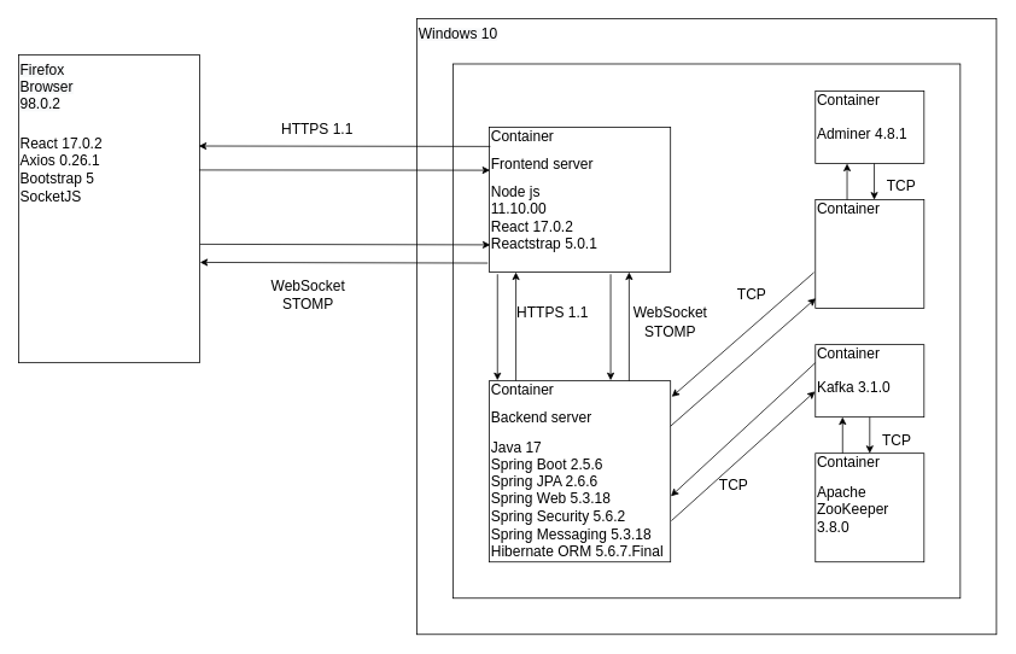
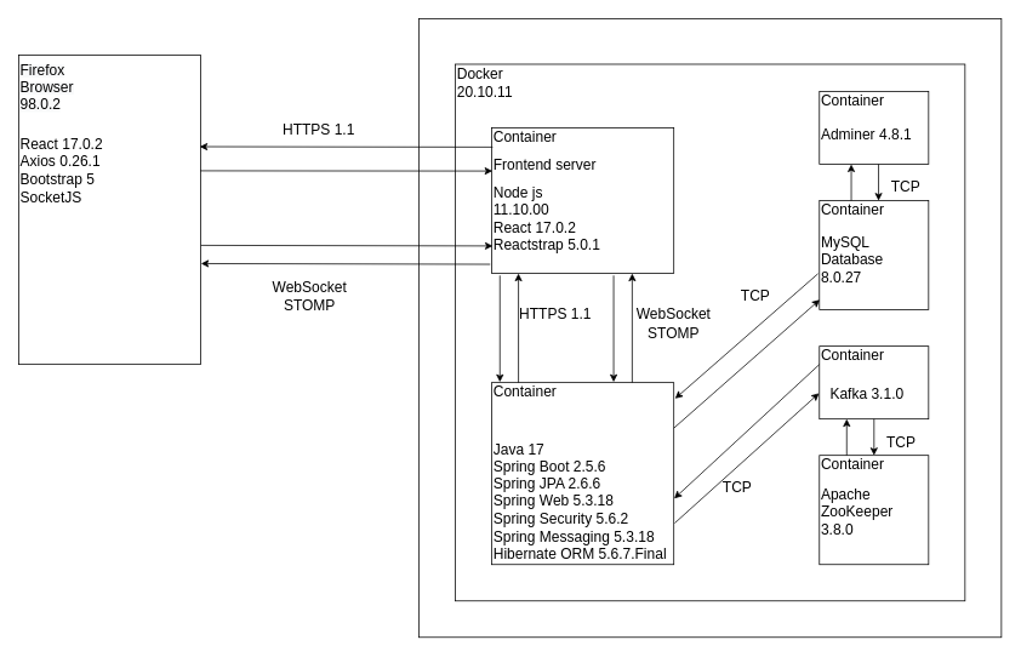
- <mxCell id="3" value="&lt;span style=&quot;color: rgb(0 , 0 , 0) ; font-family: &amp;#34;helvetica&amp;#34; ; font-style: normal ; font-weight: 400 ; letter-spacing: normal ; text-align: center ; text-indent: 0px ; text-transform: none ; word-spacing: 0px ; background-color: rgb(248 , 249 , 250) ; display: inline ; float: none&quot;&gt;&lt;font style=&quot;font-size: 16px&quot;&gt;Windows 10&lt;/font&gt;&lt;/span&gt;" style="text;whiteSpace=wrap;html=1;" vertex="1" parent="1"><mxGeometry x="460" y="20" width="213.867" height="42.778" as="geometry" /></mxCell>
+ <mxCell id="5" value="&lt;font style=&quot;font-size: 16px&quot;&gt;Docker&lt;br&gt;20.10.11&lt;/font&gt;" style="text;html=1;align=left;verticalAlign=middle;resizable=0;points=[];autosize=1;strokeColor=none;fillColor=none;" vertex="1" parent="1"><mxGeometry x="500" y="70" width="80" height="40" as="geometry" /></mxCell>
+ <mxCell id="16" value="&lt;font style=&quot;font-size: 16px&quot;&gt;MySQL &lt;br&gt;Database&lt;br&gt;8.0.27&lt;/font&gt;" style="text;html=1;align=left;verticalAlign=middle;resizable=0;points=[];autosize=1;strokeColor=none;fillColor=none;" vertex="1" parent="1"><mxGeometry x="900" y="260" width="80" height="50" as="geometry" /></mxCell>
- <mxCell id="22" value="&lt;font style=&quot;font-size: 16px&quot;&gt;Kafka 3.1.0&lt;/font&gt;" style="text;html=1;align=left;verticalAlign=middle;resizable=0;points=[];autosize=1;strokeColor=none;fillColor=none;" vertex="1" parent="1"><mxGeometry x="900" y="416.669" width="100" height="20" as="geometry" /></mxCell>
+ <mxCell id="22" value="&lt;font style=&quot;font-size: 16px&quot;&gt;Kafka 3.1.0&lt;/font&gt;" style="text;html=1;align=left;verticalAlign=middle;resizable=0;points=[];autosize=1;strokeColor=none;fillColor=none;" vertex="1" parent="1"><mxGeometry x="910" y="421.669" width="100" height="20" as="geometry" /></mxCell>
- <mxCell id="13" value="&lt;font style=&quot;font-size: 16px&quot;&gt;Backend server&lt;/font&gt;" style="text;html=1;align=left;verticalAlign=middle;resizable=0;points=[];autosize=1;strokeColor=none;fillColor=none;" vertex="1" parent="1"><mxGeometry x="540" y="450" width="130" height="20" as="geometry" /></mxCell>
